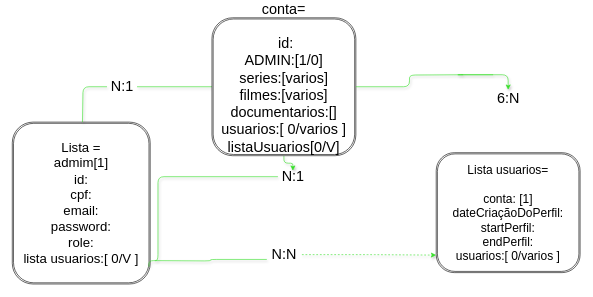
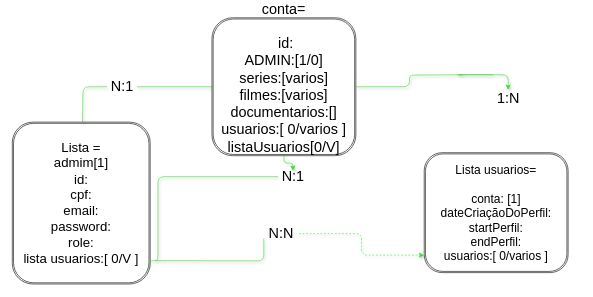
- <mxCell id="14" value="&lt;span style=&quot;font-size: 24px&quot;&gt;6:N&lt;/span&gt;" style="text;html=1;align=center;verticalAlign=middle;resizable=0;points=[];autosize=1;strokeColor=none;fillColor=none;fontSize=24;" parent="1" vertex="1"><mxGeometry x="822" y="140" width="50" height="30" as="geometry" /></mxCell>
+ <mxCell id="14" value="&lt;span style=&quot;font-size: 24px&quot;&gt;1:N&lt;/span&gt;" style="text;html=1;align=center;verticalAlign=middle;resizable=0;points=[];autosize=1;strokeColor=none;fillColor=none;fontSize=24;" parent="1" vertex="1"><mxGeometry x="822" y="140" width="50" height="30" as="geometry" /></mxCell>
- <mxCell id="7" value="Lista usuarios=&lt;br&gt;&lt;br&gt;conta: [1]&lt;br&gt;dateCriaçãoDoPerfil:&lt;br&gt;startPerfil:&lt;br&gt;endPerfil:&lt;br&gt;usuarios:[ 0/varios ]" style="shape=ext;double=1;rounded=1;whiteSpace=wrap;html=1;fontSize=20;" parent="1" vertex="1"><mxGeometry x="727" y="245" width="240" height="200" as="geometry" /></mxCell>
+ <mxCell id="7" value="Lista usuarios=&lt;br&gt;&lt;br&gt;conta: [1]&lt;br&gt;dateCriaçãoDoPerfil:&lt;br&gt;startPerfil:&lt;br&gt;endPerfil:&lt;br&gt;usuarios:[ 0/varios ]" style="shape=ext;double=1;rounded=1;whiteSpace=wrap;html=1;fontSize=20;" parent="1" vertex="1"><mxGeometry x="707" y="245" width="240" height="200" as="geometry" /></mxCell>
- <mxCell id="15" value="&lt;span style=&quot;font-size: 24px&quot;&gt;N:N&lt;/span&gt;" style="text;html=1;align=center;verticalAlign=middle;resizable=0;points=[];autosize=1;strokeColor=none;fillColor=none;" parent="1" vertex="1"><mxGeometry x="443" y="405" width="60" height="20" as="geometry" /></mxCell>
+ <mxCell id="15" value="&lt;span style=&quot;font-size: 24px&quot;&gt;N:N&lt;/span&gt;" style="text;html=1;align=center;verticalAlign=middle;resizable=0;points=[];autosize=1;strokeColor=none;fillColor=none;" parent="1" vertex="1"><mxGeometry x="438" y="370" width="60" height="20" as="geometry" /></mxCell>
